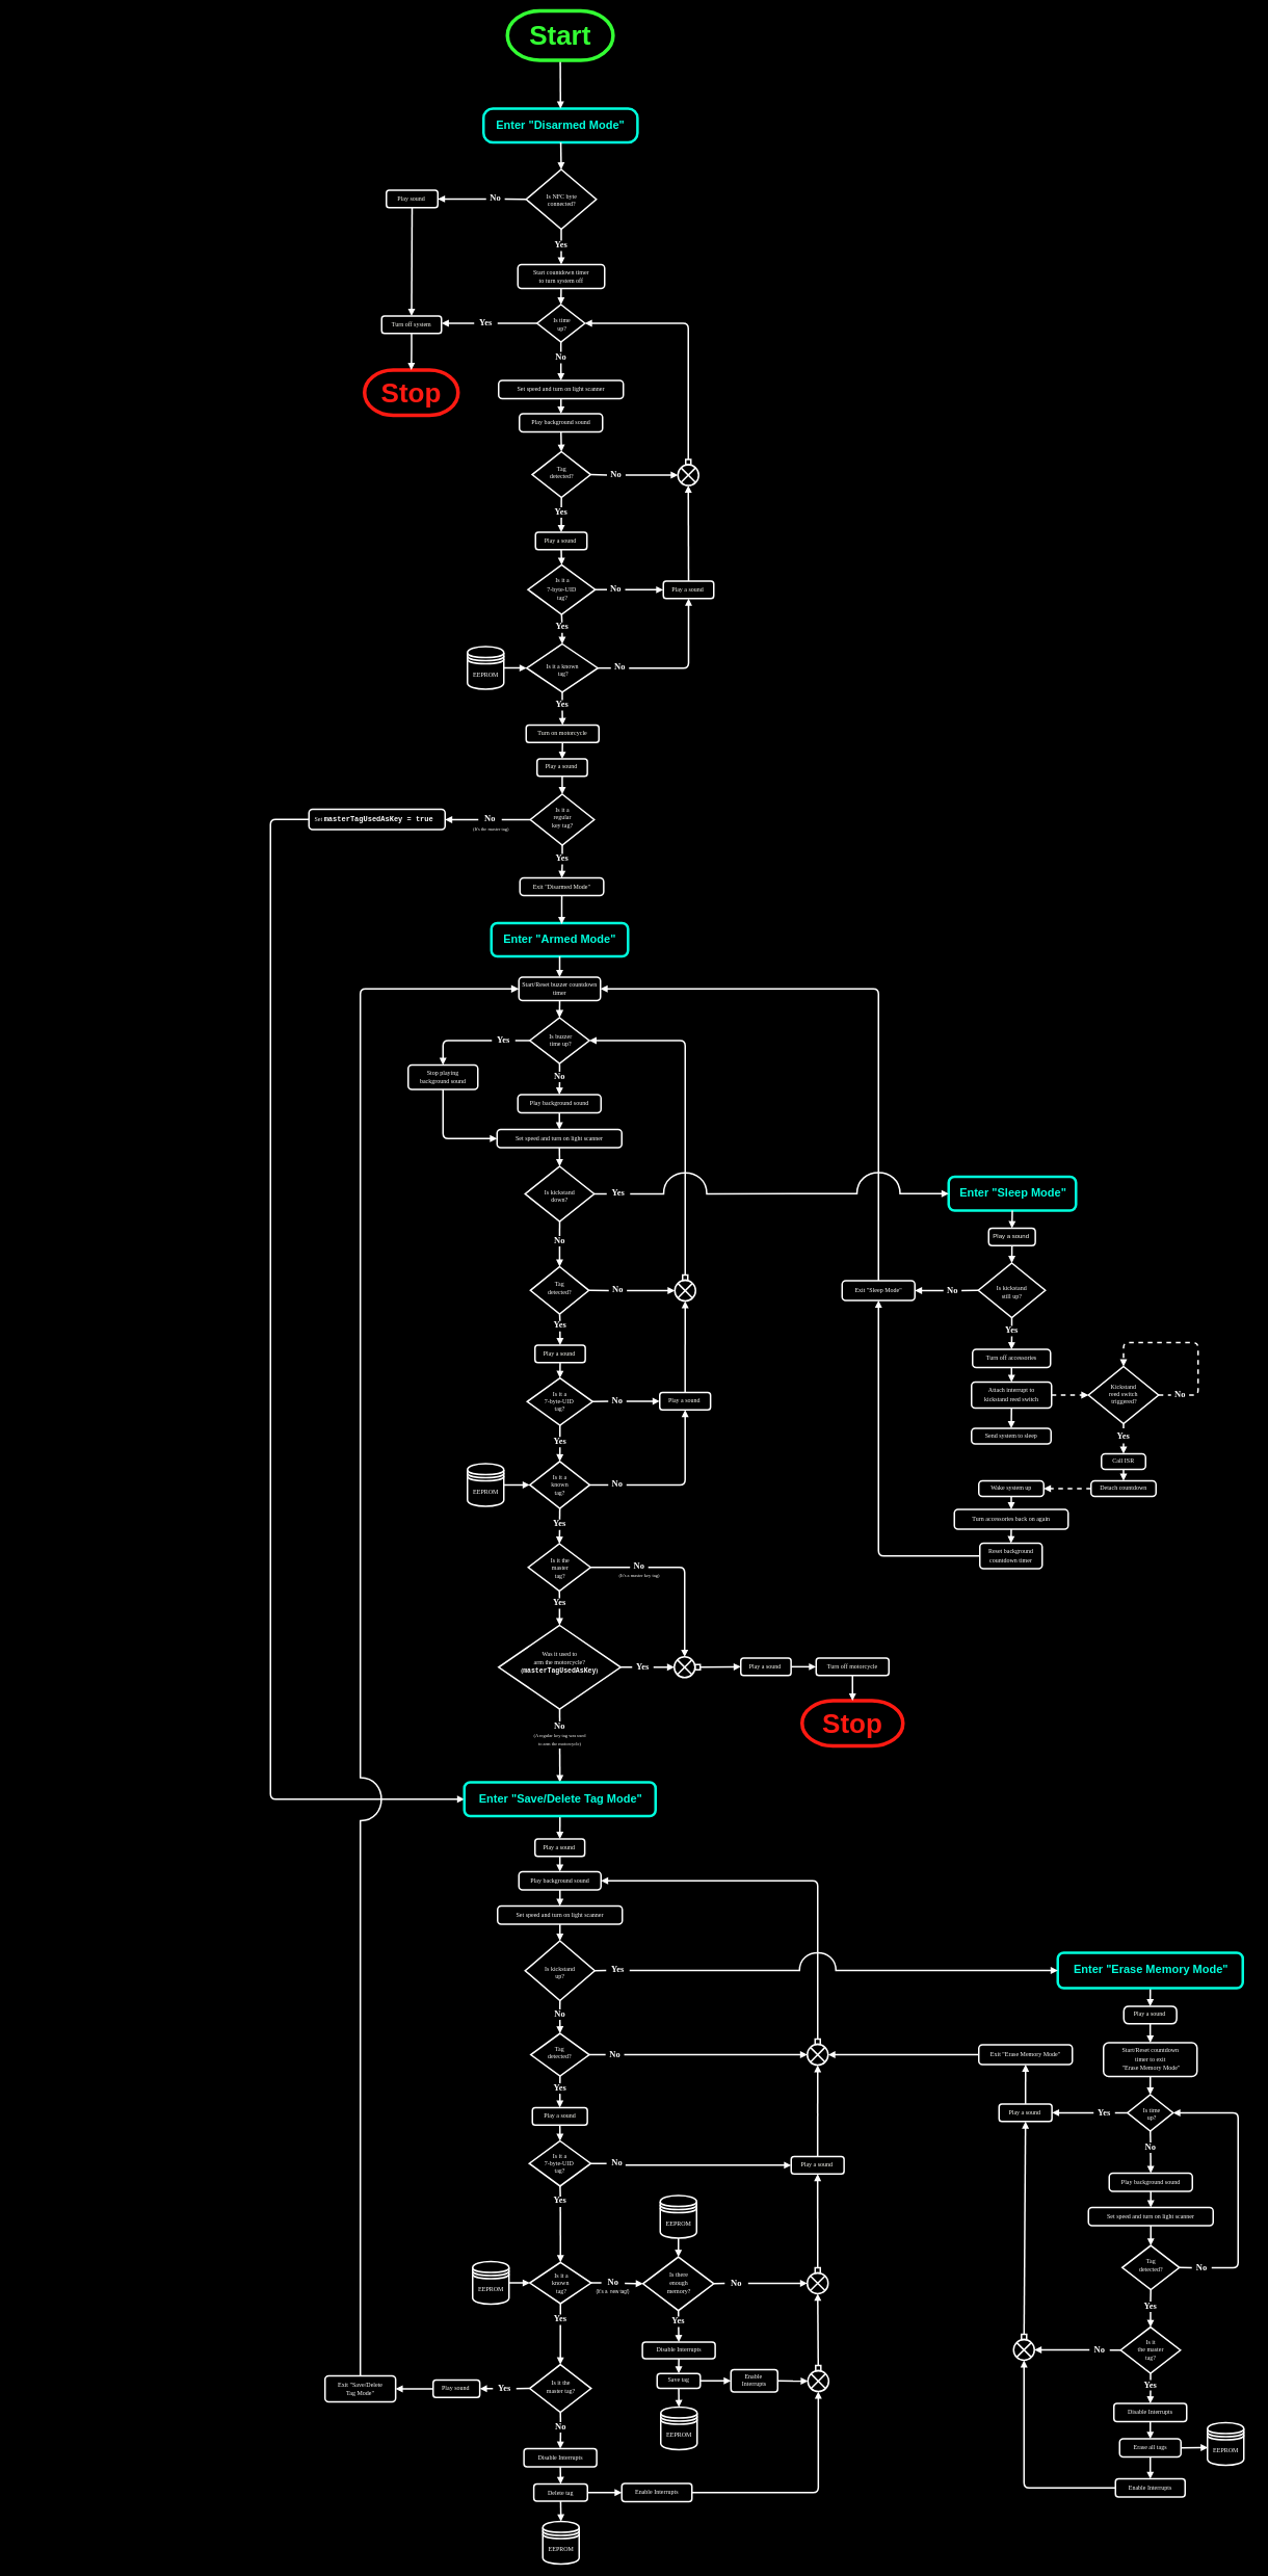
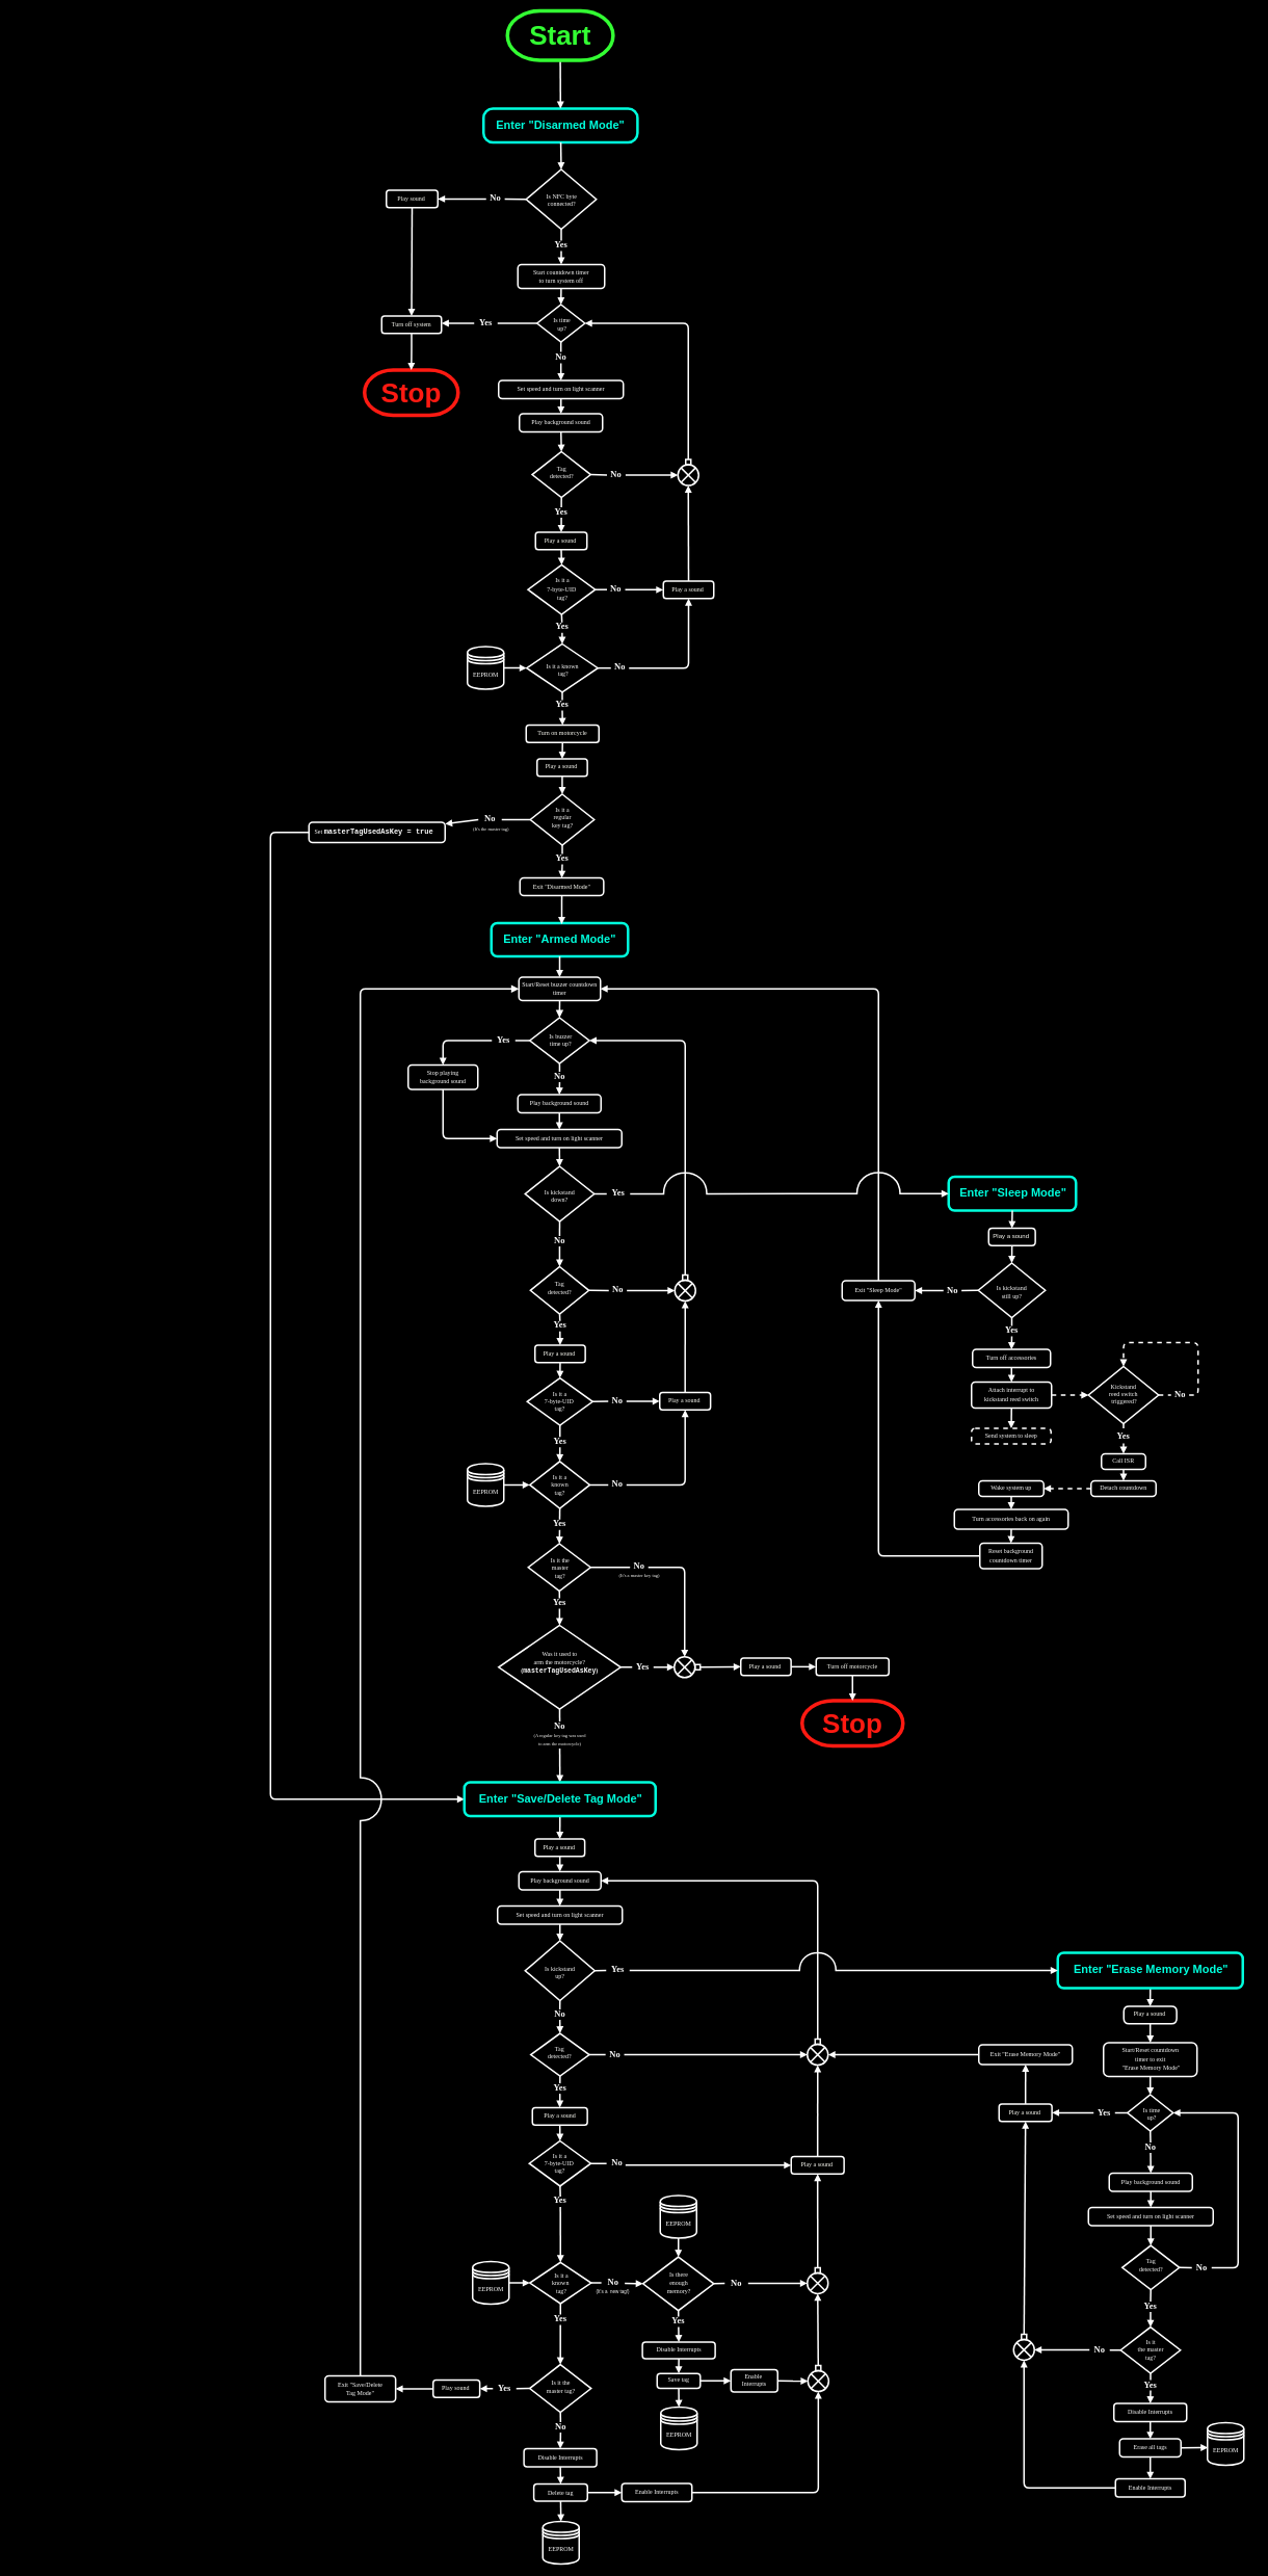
- <mxCell id="21" value="&lt;p style=&quot;line-height: 100%&quot;&gt;&lt;/p&gt;&lt;blockquote style=&quot;margin: 0 0 0 40px ; border: none ; padding: 0px&quot;&gt;&lt;/blockquote&gt;&lt;font style=&quot;line-height: 160%&quot; color=&quot;#ffffff&quot;&gt;Set &lt;font style=&quot;font-size: 14px&quot; face=&quot;Courier New&quot;&gt;&lt;b&gt;masterTagUsedAsKey = true&lt;/b&gt;&lt;/font&gt;&lt;/font&gt;&lt;p&gt;&lt;/p&gt;" style="html=1;absoluteArcSize=1;arcSize=14;strokeWidth=3;shadow=0;labelBackgroundColor=none;fillColor=none;fontFamily=Verdana;fontColor=#1FFF2E;strokeColor=#FFFFFF;align=left;spacingLeft=9;whiteSpace=wrap;spacingTop=-2;rounded=1;" parent="1" vertex="1"><mxGeometry x="594" y="1556" width="262" height="39" as="geometry" /></mxCell>
+ <mxCell id="21" value="&lt;p style=&quot;line-height: 100%&quot;&gt;&lt;/p&gt;&lt;blockquote style=&quot;margin: 0 0 0 40px ; border: none ; padding: 0px&quot;&gt;&lt;/blockquote&gt;&lt;font style=&quot;line-height: 160%&quot; color=&quot;#ffffff&quot;&gt;Set &lt;font style=&quot;font-size: 14px&quot; face=&quot;Courier New&quot;&gt;&lt;b&gt;masterTagUsedAsKey = true&lt;/b&gt;&lt;/font&gt;&lt;/font&gt;&lt;p&gt;&lt;/p&gt;" style="html=1;absoluteArcSize=1;arcSize=14;strokeWidth=3;shadow=0;labelBackgroundColor=none;fillColor=none;fontFamily=Verdana;fontColor=#1FFF2E;strokeColor=#FFFFFF;align=left;spacingLeft=9;whiteSpace=wrap;spacingTop=-2;rounded=1;" parent="1" vertex="1"><mxGeometry x="594" y="1581" width="262" height="39" as="geometry" /></mxCell>
- <mxCell id="208" value="&lt;font face=&quot;Verdana&quot;&gt;Send system to sleep&lt;/font&gt;" style="whiteSpace=wrap;html=1;absoluteArcSize=1;arcSize=14;strokeWidth=3;fillColor=none;fontColor=#FFFFFF;strokeColor=#FFFFFF;spacingTop=-2;rounded=1;" parent="1" vertex="1"><mxGeometry x="1869" y="2747" width="153" height="30" as="geometry" /></mxCell>
+ <mxCell id="208" value="&lt;font face=&quot;Verdana&quot;&gt;Send system to sleep&lt;/font&gt;" style="whiteSpace=wrap;html=1;absoluteArcSize=1;arcSize=14;strokeWidth=3;fillColor=none;fontColor=#FFFFFF;strokeColor=#FFFFFF;spacingTop=-2;rounded=1;dashed=1;" parent="1" vertex="1"><mxGeometry x="1869" y="2747" width="153" height="30" as="geometry" /></mxCell>
